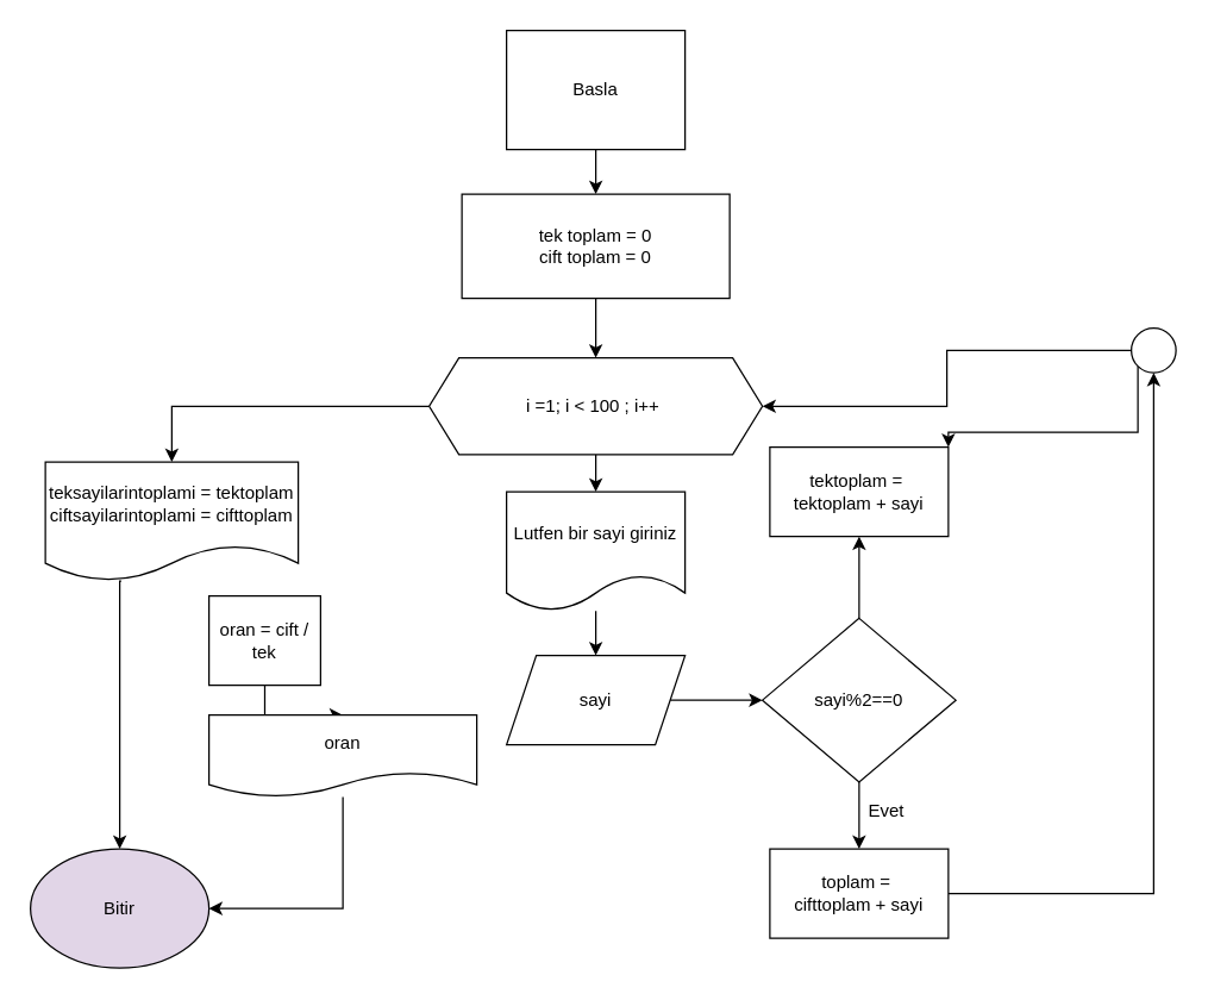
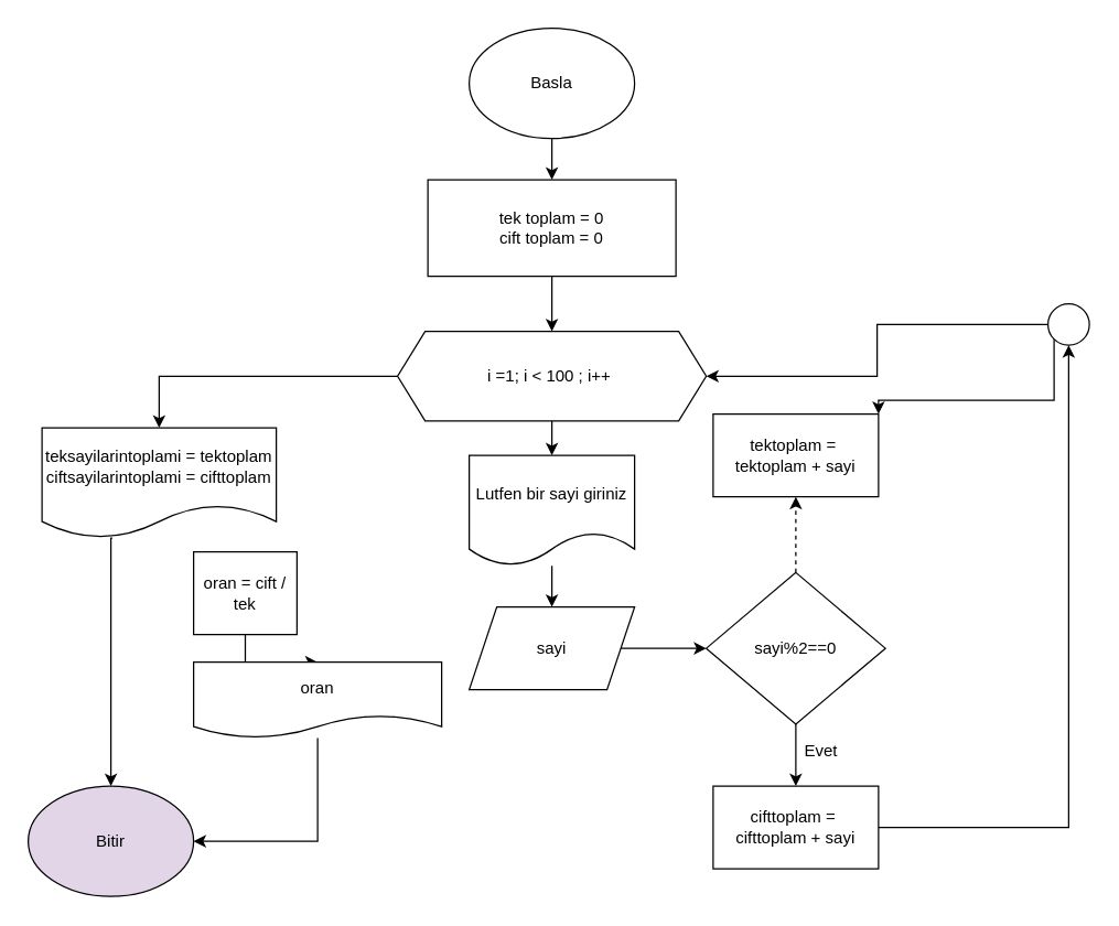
- <mxCell id="3" value="Basla" style="whiteSpace=wrap;html=1;rounded=0;" vertex="1" parent="1"><mxGeometry x="340" y="20" width="120" height="80" as="geometry" /></mxCell>
+ <mxCell id="3" value="Basla" style="ellipse;whiteSpace=wrap;html=1;" vertex="1" parent="1"><mxGeometry x="340" y="20" width="120" height="80" as="geometry" /></mxCell>
- <mxCell id="16" value="" style="edgeStyle=orthogonalEdgeStyle;rounded=0;orthogonalLoop=1;jettySize=auto;html=1;" edge="1" parent="1" source="17" target="24"><mxGeometry relative="1" as="geometry" /></mxCell>
+ <mxCell id="16" value="" style="edgeStyle=orthogonalEdgeStyle;rounded=0;orthogonalLoop=1;jettySize=auto;html=1;dashed=1;" edge="1" parent="1" source="17" target="24"><mxGeometry relative="1" as="geometry" /></mxCell>
- <mxCell id="22" value="toplam =&amp;nbsp;&lt;div&gt;cifttoplam + sayi&lt;/div&gt;" style="whiteSpace=wrap;html=1;" vertex="1" parent="1"><mxGeometry x="517" y="570" width="120" height="60" as="geometry" /></mxCell>
+ <mxCell id="22" value="cifttoplam =&amp;nbsp;&lt;div&gt;cifttoplam + sayi&lt;/div&gt;" style="whiteSpace=wrap;html=1;" vertex="1" parent="1"><mxGeometry x="517" y="570" width="120" height="60" as="geometry" /></mxCell>
